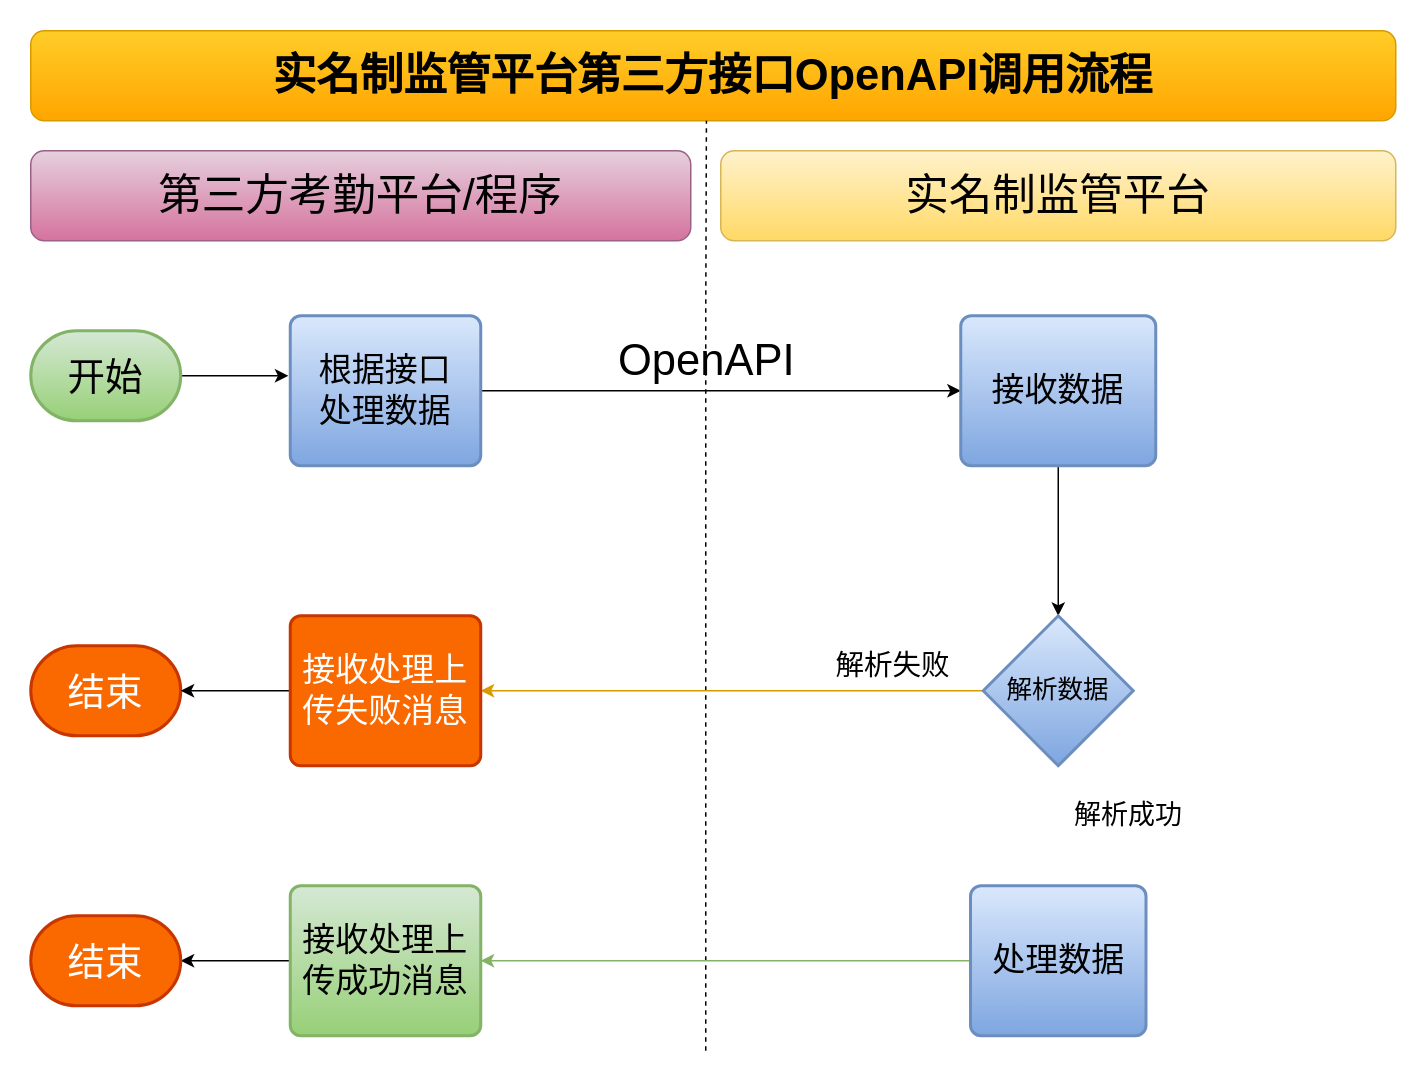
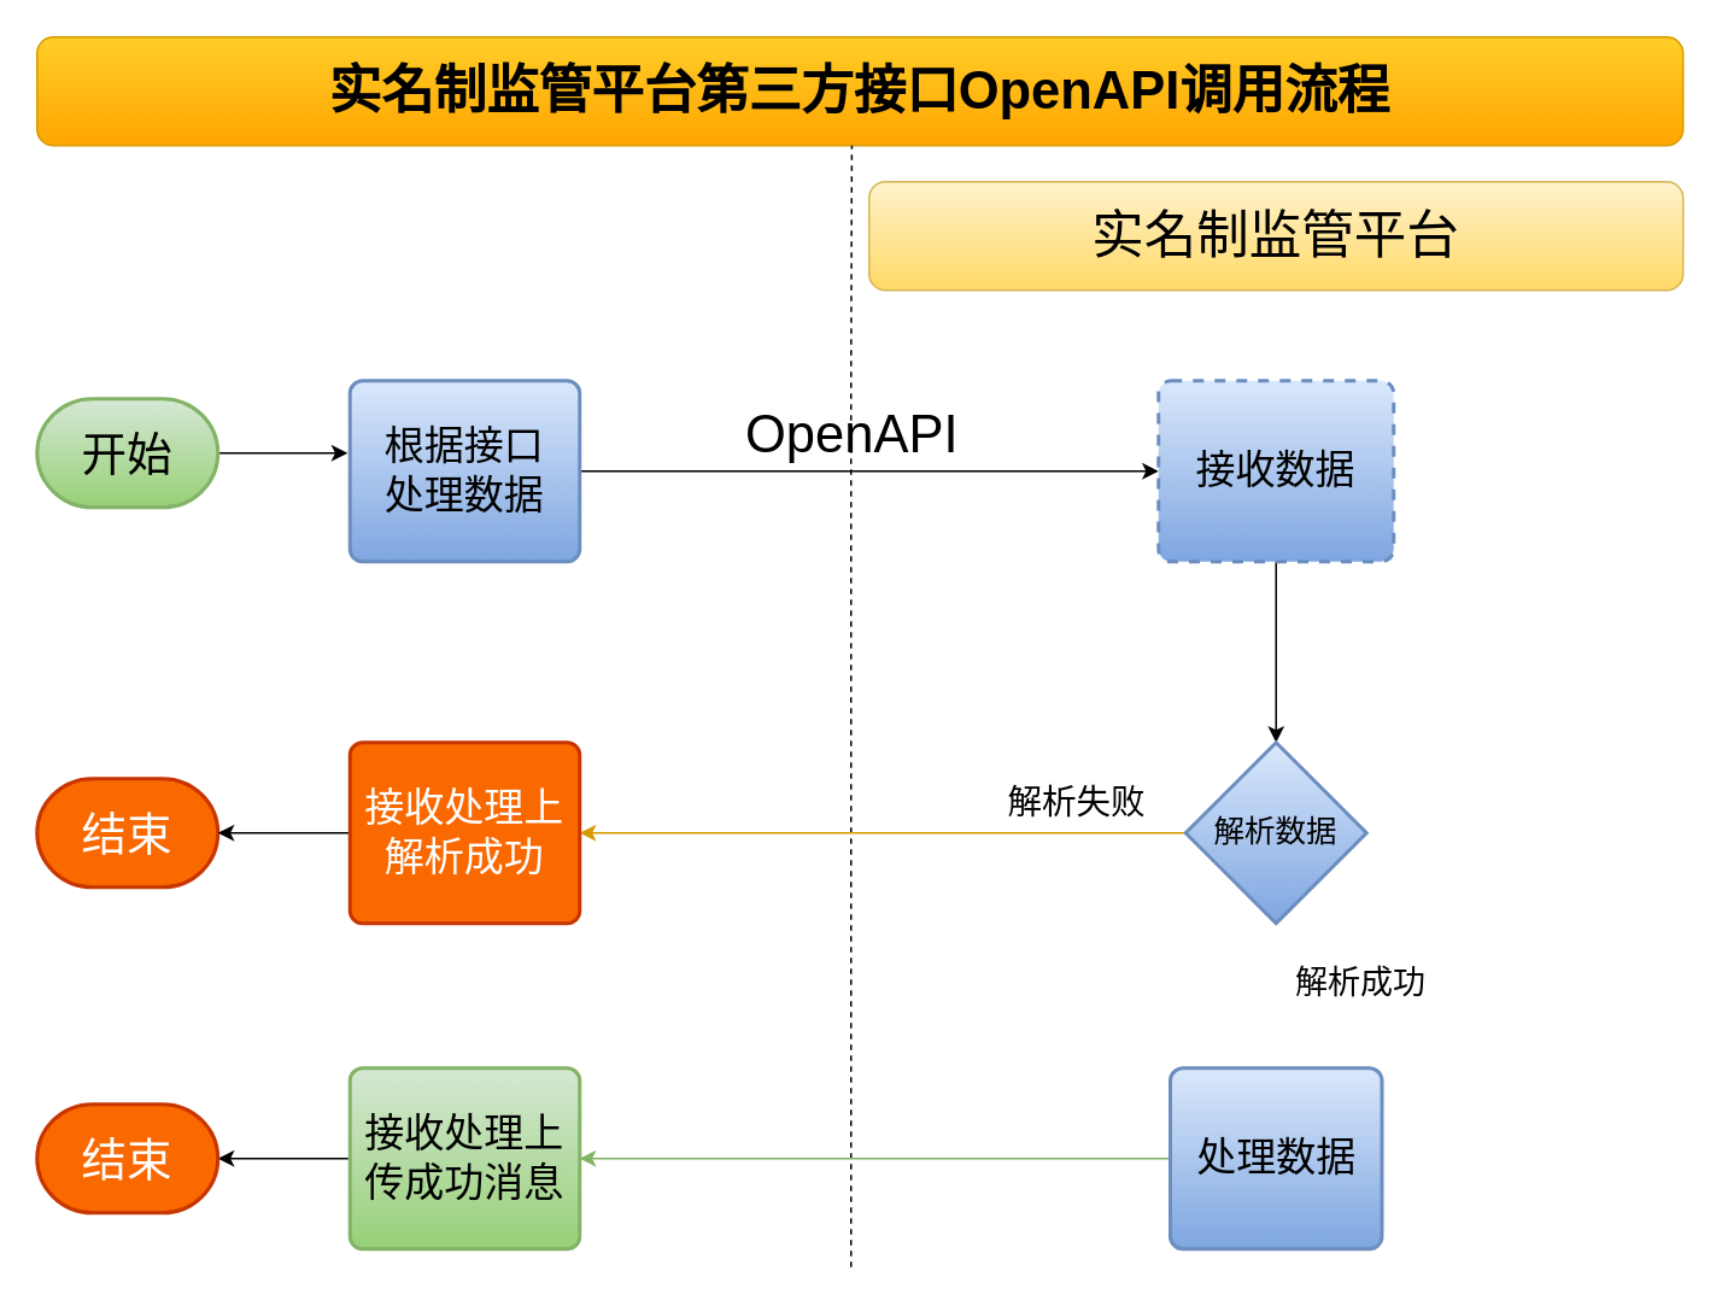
- <mxCell id="4" value="第三方考勤平台/程序" style="rounded=1;whiteSpace=wrap;html=1;fontSize=29;gradientColor=#d5739d;fillColor=#e6d0de;strokeColor=#996185;" vertex="1" parent="1"><mxGeometry x="20" y="100" width="440" height="60" as="geometry" /></mxCell>
- <mxCell id="11" value="接收数据" style="rounded=1;whiteSpace=wrap;html=1;absoluteArcSize=1;arcSize=14;strokeWidth=2;fontSize=22;gradientColor=#7ea6e0;fillColor=#dae8fc;strokeColor=#6c8ebf;" vertex="1" parent="1"><mxGeometry x="640" y="210" width="130" height="100" as="geometry" /></mxCell>
+ <mxCell id="11" value="接收数据" style="rounded=1;whiteSpace=wrap;html=1;absoluteArcSize=1;arcSize=14;strokeWidth=2;fontSize=22;gradientColor=#7ea6e0;fillColor=#dae8fc;strokeColor=#6c8ebf;dashed=1;" vertex="1" parent="1"><mxGeometry x="640" y="210" width="130" height="100" as="geometry" /></mxCell>
- <mxCell id="17" value="接收处理上&lt;br style=&quot;font-size: 22px;&quot;&gt;传失败消息" style="rounded=1;whiteSpace=wrap;html=1;absoluteArcSize=1;arcSize=14;strokeWidth=2;fontSize=22;fillColor=#fa6800;strokeColor=#C73500;fontColor=#ffffff;" vertex="1" parent="1"><mxGeometry x="193" y="410" width="127" height="100" as="geometry" /></mxCell>
+ <mxCell id="17" value="接收处理上&lt;br style=&quot;font-size: 22px;&quot;&gt;解析成功" style="rounded=1;whiteSpace=wrap;html=1;absoluteArcSize=1;arcSize=14;strokeWidth=2;fontSize=22;fillColor=#fa6800;strokeColor=#C73500;fontColor=#ffffff;" vertex="1" parent="1"><mxGeometry x="193" y="410" width="127" height="100" as="geometry" /></mxCell>
